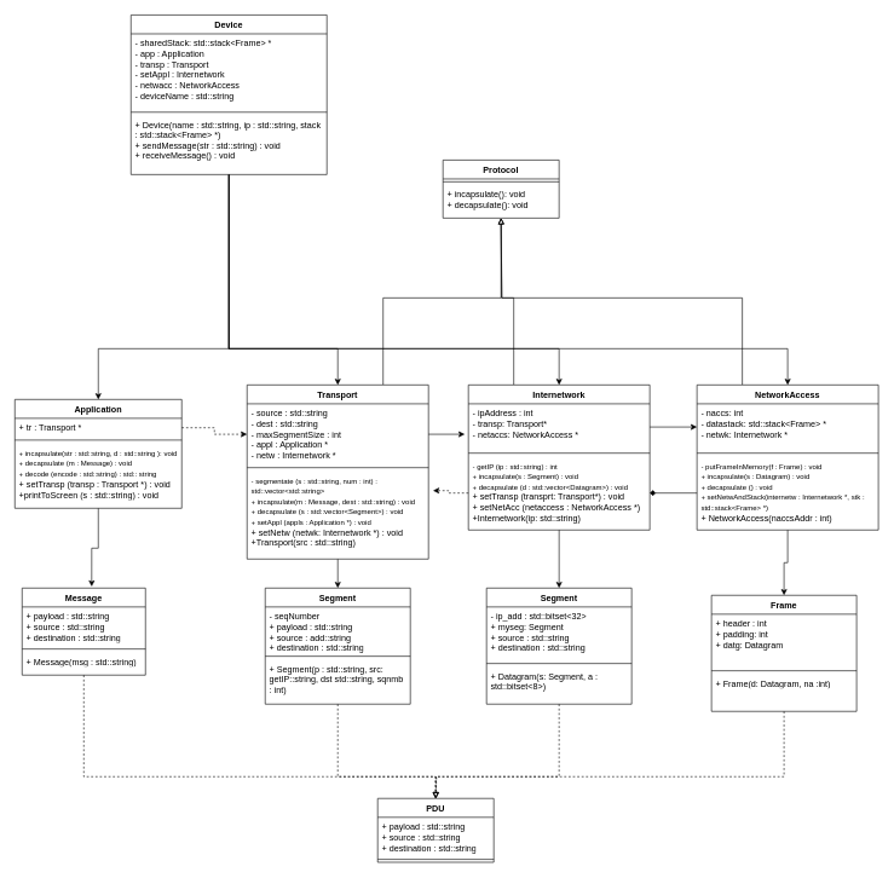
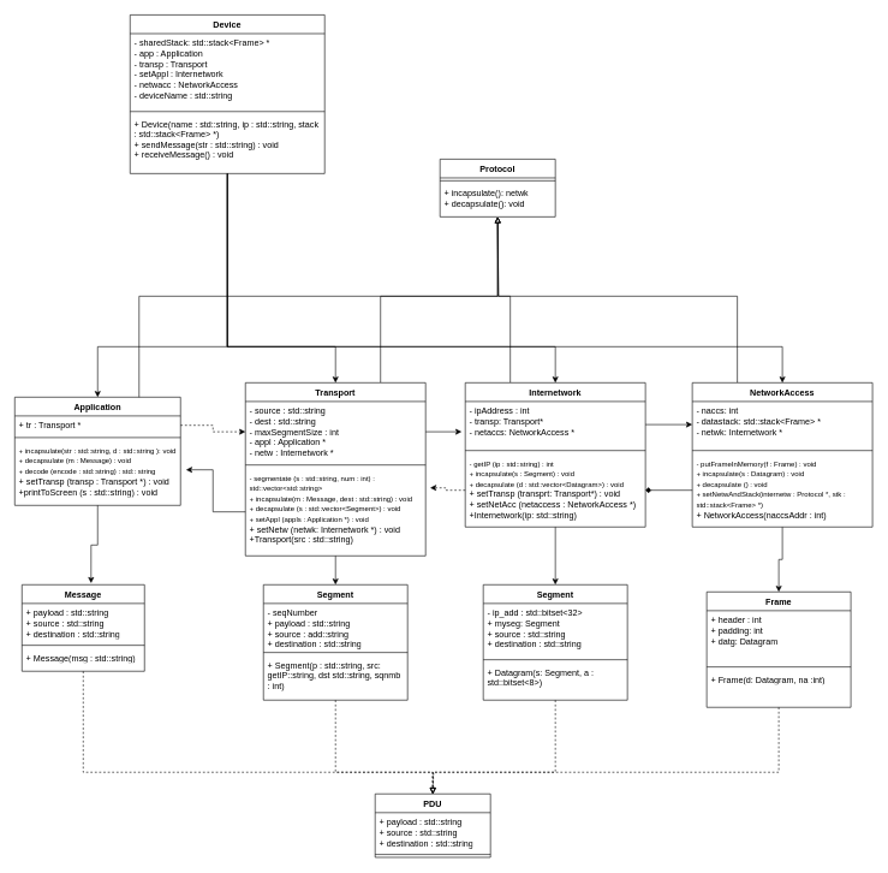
- <mxCell id="15" value="&lt;div&gt;+ incapsulate(): void&lt;/div&gt;&lt;div&gt;+ decapsulate(): void&lt;/div&gt;" style="text;strokeColor=none;fillColor=none;align=left;verticalAlign=top;spacingLeft=4;spacingRight=4;overflow=hidden;rotatable=0;points=[[0,0.5],[1,0.5]];portConstraint=eastwest;whiteSpace=wrap;html=1;" vertex="1" parent="13"><mxGeometry y="34" width="160" height="46" as="geometry" /></mxCell>
+ <mxCell id="15" value="&lt;div&gt;+ incapsulate(): netwk&lt;/div&gt;&lt;div&gt;+ decapsulate(): void&lt;/div&gt;" style="text;strokeColor=none;fillColor=none;align=left;verticalAlign=top;spacingLeft=4;spacingRight=4;overflow=hidden;rotatable=0;points=[[0,0.5],[1,0.5]];portConstraint=eastwest;whiteSpace=wrap;html=1;" vertex="1" parent="13"><mxGeometry y="34" width="160" height="46" as="geometry" /></mxCell>
+ <mxCell id="58" style="edgeStyle=orthogonalEdgeStyle;rounded=0;orthogonalLoop=1;jettySize=auto;html=1;exitX=0.75;exitY=0;exitDx=0;exitDy=0;endArrow=block;endFill=0;entryX=0.5;entryY=1;entryDx=0;entryDy=0;" edge="1" parent="1" source="16" target="13"><mxGeometry relative="1" as="geometry"><mxPoint x="691" y="330" as="targetPoint" /><Array as="points"><mxPoint x="192" y="410" /><mxPoint x="690" y="410" /></Array></mxGeometry></mxCell>
- <mxCell id="37" value="&lt;div&gt;&lt;font style=&quot;font-size: 10px;&quot;&gt;- putFrameInMemory(f : Frame) : void&lt;br&gt;+ incapsulate(s : Datagram) : void&lt;/font&gt;&lt;/div&gt;&lt;div&gt;&lt;font style=&quot;font-size: 10px;&quot;&gt;+ decapsulate () : void&lt;/font&gt;&lt;/div&gt;&lt;div&gt;&lt;font style=&quot;font-size: 10px;&quot;&gt;+ setNetwAndStack(internetw : Internetwork *, stk : std::stack&amp;lt;Frame&amp;gt; *)&lt;/font&gt;&lt;/div&gt;&lt;div&gt;+ NetworkAccess(naccsAddr : int)&lt;/div&gt;&lt;div&gt;&lt;br&gt;&lt;/div&gt;&lt;div&gt;&lt;br&gt;&lt;/div&gt;" style="text;strokeColor=none;fillColor=none;align=left;verticalAlign=top;spacingLeft=4;spacingRight=4;overflow=hidden;rotatable=0;points=[[0,0.5],[1,0.5]];portConstraint=eastwest;whiteSpace=wrap;html=1;" vertex="1" parent="34"><mxGeometry y="98" width="250" height="102" as="geometry" /></mxCell>
+ <mxCell id="37" value="&lt;div&gt;&lt;font style=&quot;font-size: 10px;&quot;&gt;- putFrameInMemory(f : Frame) : void&lt;br&gt;+ incapsulate(s : Datagram) : void&lt;/font&gt;&lt;/div&gt;&lt;div&gt;&lt;font style=&quot;font-size: 10px;&quot;&gt;+ decapsulate () : void&lt;/font&gt;&lt;/div&gt;&lt;div&gt;&lt;font style=&quot;font-size: 10px;&quot;&gt;+ setNetwAndStack(internetw : Protocol *, stk : std::stack&amp;lt;Frame&amp;gt; *)&lt;/font&gt;&lt;/div&gt;&lt;div&gt;+ NetworkAccess(naccsAddr : int)&lt;/div&gt;&lt;div&gt;&lt;br&gt;&lt;/div&gt;&lt;div&gt;&lt;br&gt;&lt;/div&gt;" style="text;strokeColor=none;fillColor=none;align=left;verticalAlign=top;spacingLeft=4;spacingRight=4;overflow=hidden;rotatable=0;points=[[0,0.5],[1,0.5]];portConstraint=eastwest;whiteSpace=wrap;html=1;" vertex="1" parent="34"><mxGeometry y="98" width="250" height="102" as="geometry" /></mxCell>
+ <mxCell id="64" style="edgeStyle=orthogonalEdgeStyle;rounded=0;orthogonalLoop=1;jettySize=auto;html=1;entryX=1.033;entryY=0.452;entryDx=0;entryDy=0;entryPerimeter=0;" edge="1" parent="1" source="25" target="19"><mxGeometry relative="1" as="geometry" /></mxCell>
